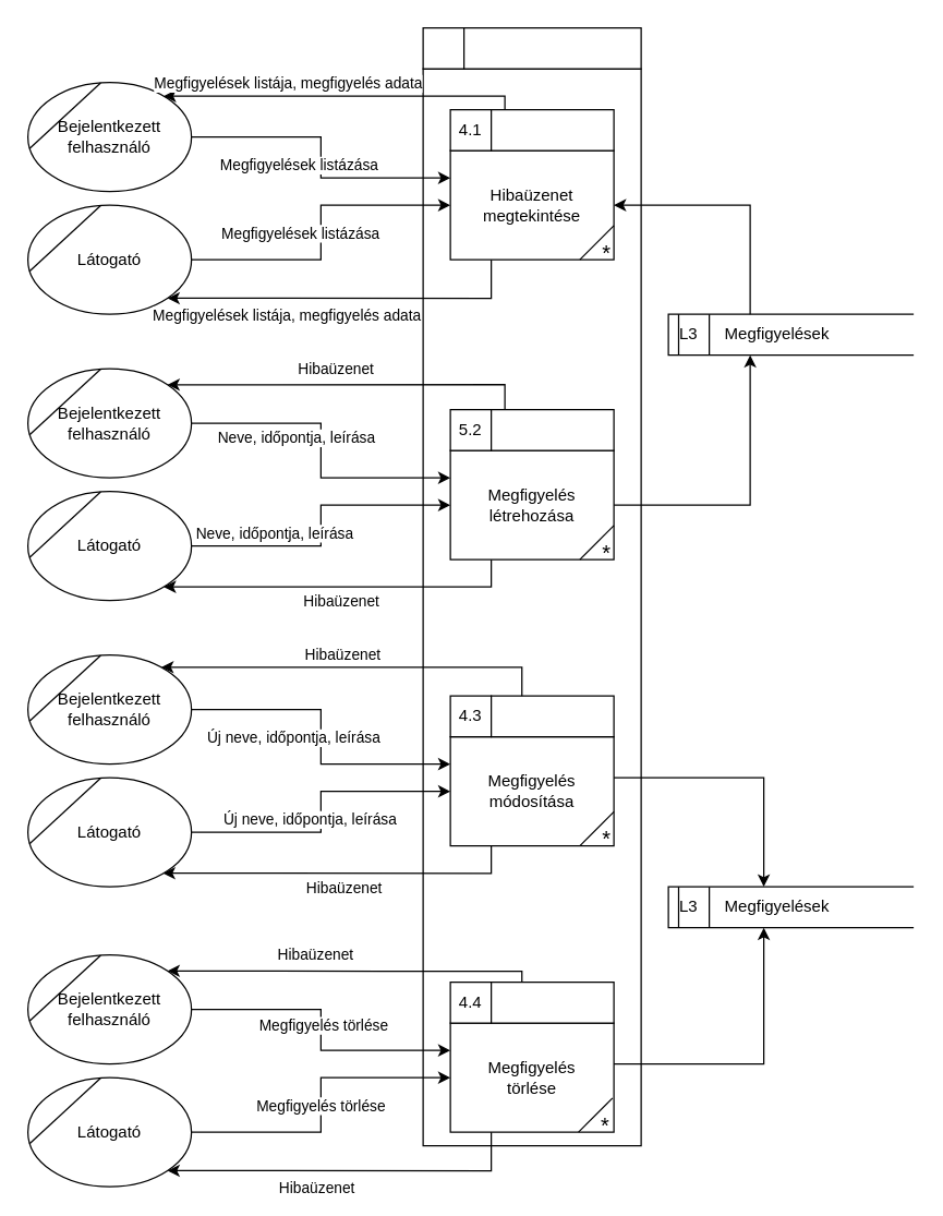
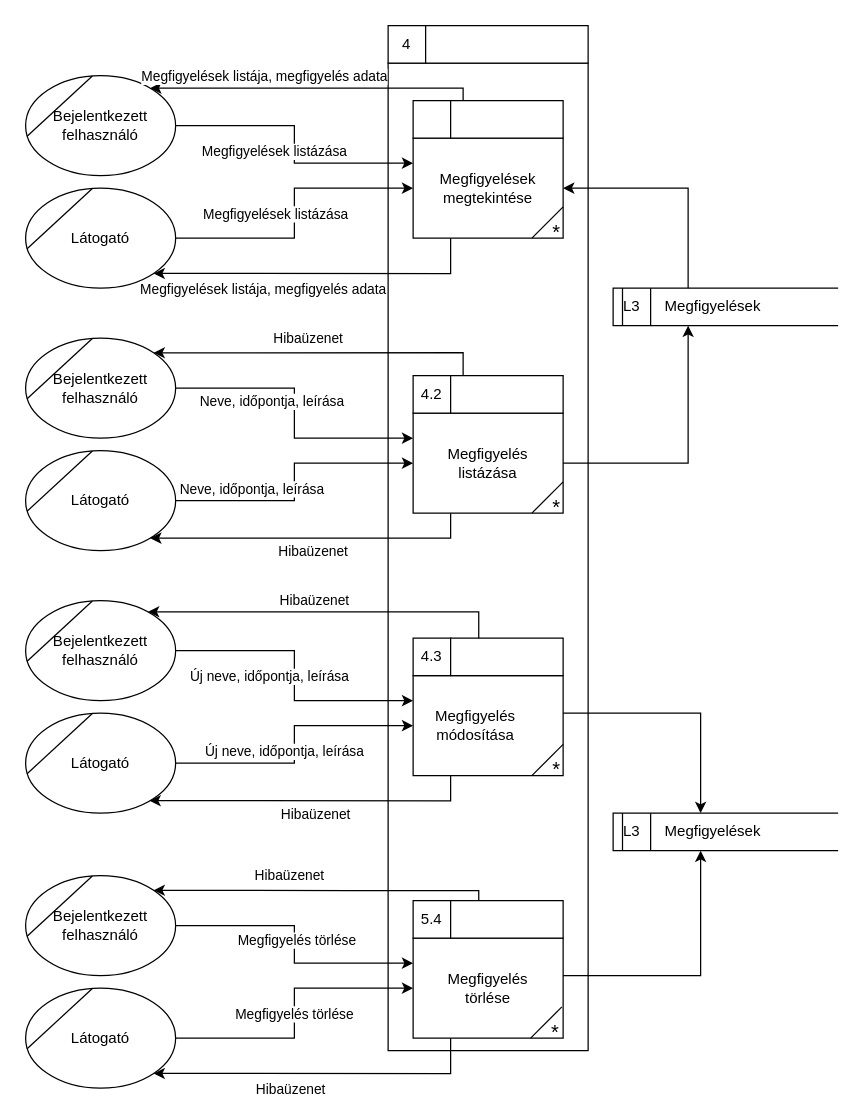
+ <mxCell id="108" value="4" style="text;html=1;align=center;verticalAlign=middle;whiteSpace=wrap;rounded=0;" vertex="1" parent="1"><mxGeometry x="310" y="20" width="30" height="30" as="geometry" /></mxCell>
- <mxCell id="16" value="4.1" style="text;html=1;align=center;verticalAlign=middle;whiteSpace=wrap;rounded=0;" vertex="1" parent="12"><mxGeometry width="30" height="30" as="geometry" /></mxCell>
- <mxCell id="17" value="Hibaüzenet megtekintése" style="text;html=1;align=center;verticalAlign=middle;whiteSpace=wrap;rounded=0;" vertex="1" parent="12"><mxGeometry x="30" y="55" width="60" height="30" as="geometry" /></mxCell>
+ <mxCell id="17" value="Megfigyelések megtekintése" style="text;html=1;align=center;verticalAlign=middle;whiteSpace=wrap;rounded=0;" vertex="1" parent="12"><mxGeometry x="30" y="55" width="60" height="30" as="geometry" /></mxCell>
- <mxCell id="24" value="5.2" style="text;html=1;align=center;verticalAlign=middle;whiteSpace=wrap;rounded=0;" vertex="1" parent="20"><mxGeometry width="30" height="30" as="geometry" /></mxCell>
+ <mxCell id="24" value="4.2" style="text;html=1;align=center;verticalAlign=middle;whiteSpace=wrap;rounded=0;" vertex="1" parent="20"><mxGeometry width="30" height="30" as="geometry" /></mxCell>
- <mxCell id="25" value="Megfigyelés létrehozása" style="text;html=1;align=center;verticalAlign=middle;whiteSpace=wrap;rounded=0;" vertex="1" parent="20"><mxGeometry x="30" y="55" width="60" height="30" as="geometry" /></mxCell>
+ <mxCell id="25" value="Megfigyelés listázása" style="text;html=1;align=center;verticalAlign=middle;whiteSpace=wrap;rounded=0;" vertex="1" parent="20"><mxGeometry x="30" y="55" width="60" height="30" as="geometry" /></mxCell>
- <mxCell id="33" value="Megfigyelés módosítása" style="text;html=1;align=center;verticalAlign=middle;whiteSpace=wrap;rounded=0;" vertex="1" parent="28"><mxGeometry x="30" y="55" width="60" height="30" as="geometry" /></mxCell>
+ <mxCell id="33" value="Megfigyelés módosítása" style="text;html=1;align=center;verticalAlign=middle;whiteSpace=wrap;rounded=0;" vertex="1" parent="28"><mxGeometry x="20" y="55" width="60" height="30" as="geometry" /></mxCell>
- <mxCell id="40" value="4.4" style="text;html=1;align=center;verticalAlign=middle;whiteSpace=wrap;rounded=0;" vertex="1" parent="36"><mxGeometry width="30" height="30" as="geometry" /></mxCell>
+ <mxCell id="40" value="5.4" style="text;html=1;align=center;verticalAlign=middle;whiteSpace=wrap;rounded=0;" vertex="1" parent="36"><mxGeometry width="30" height="30" as="geometry" /></mxCell>
